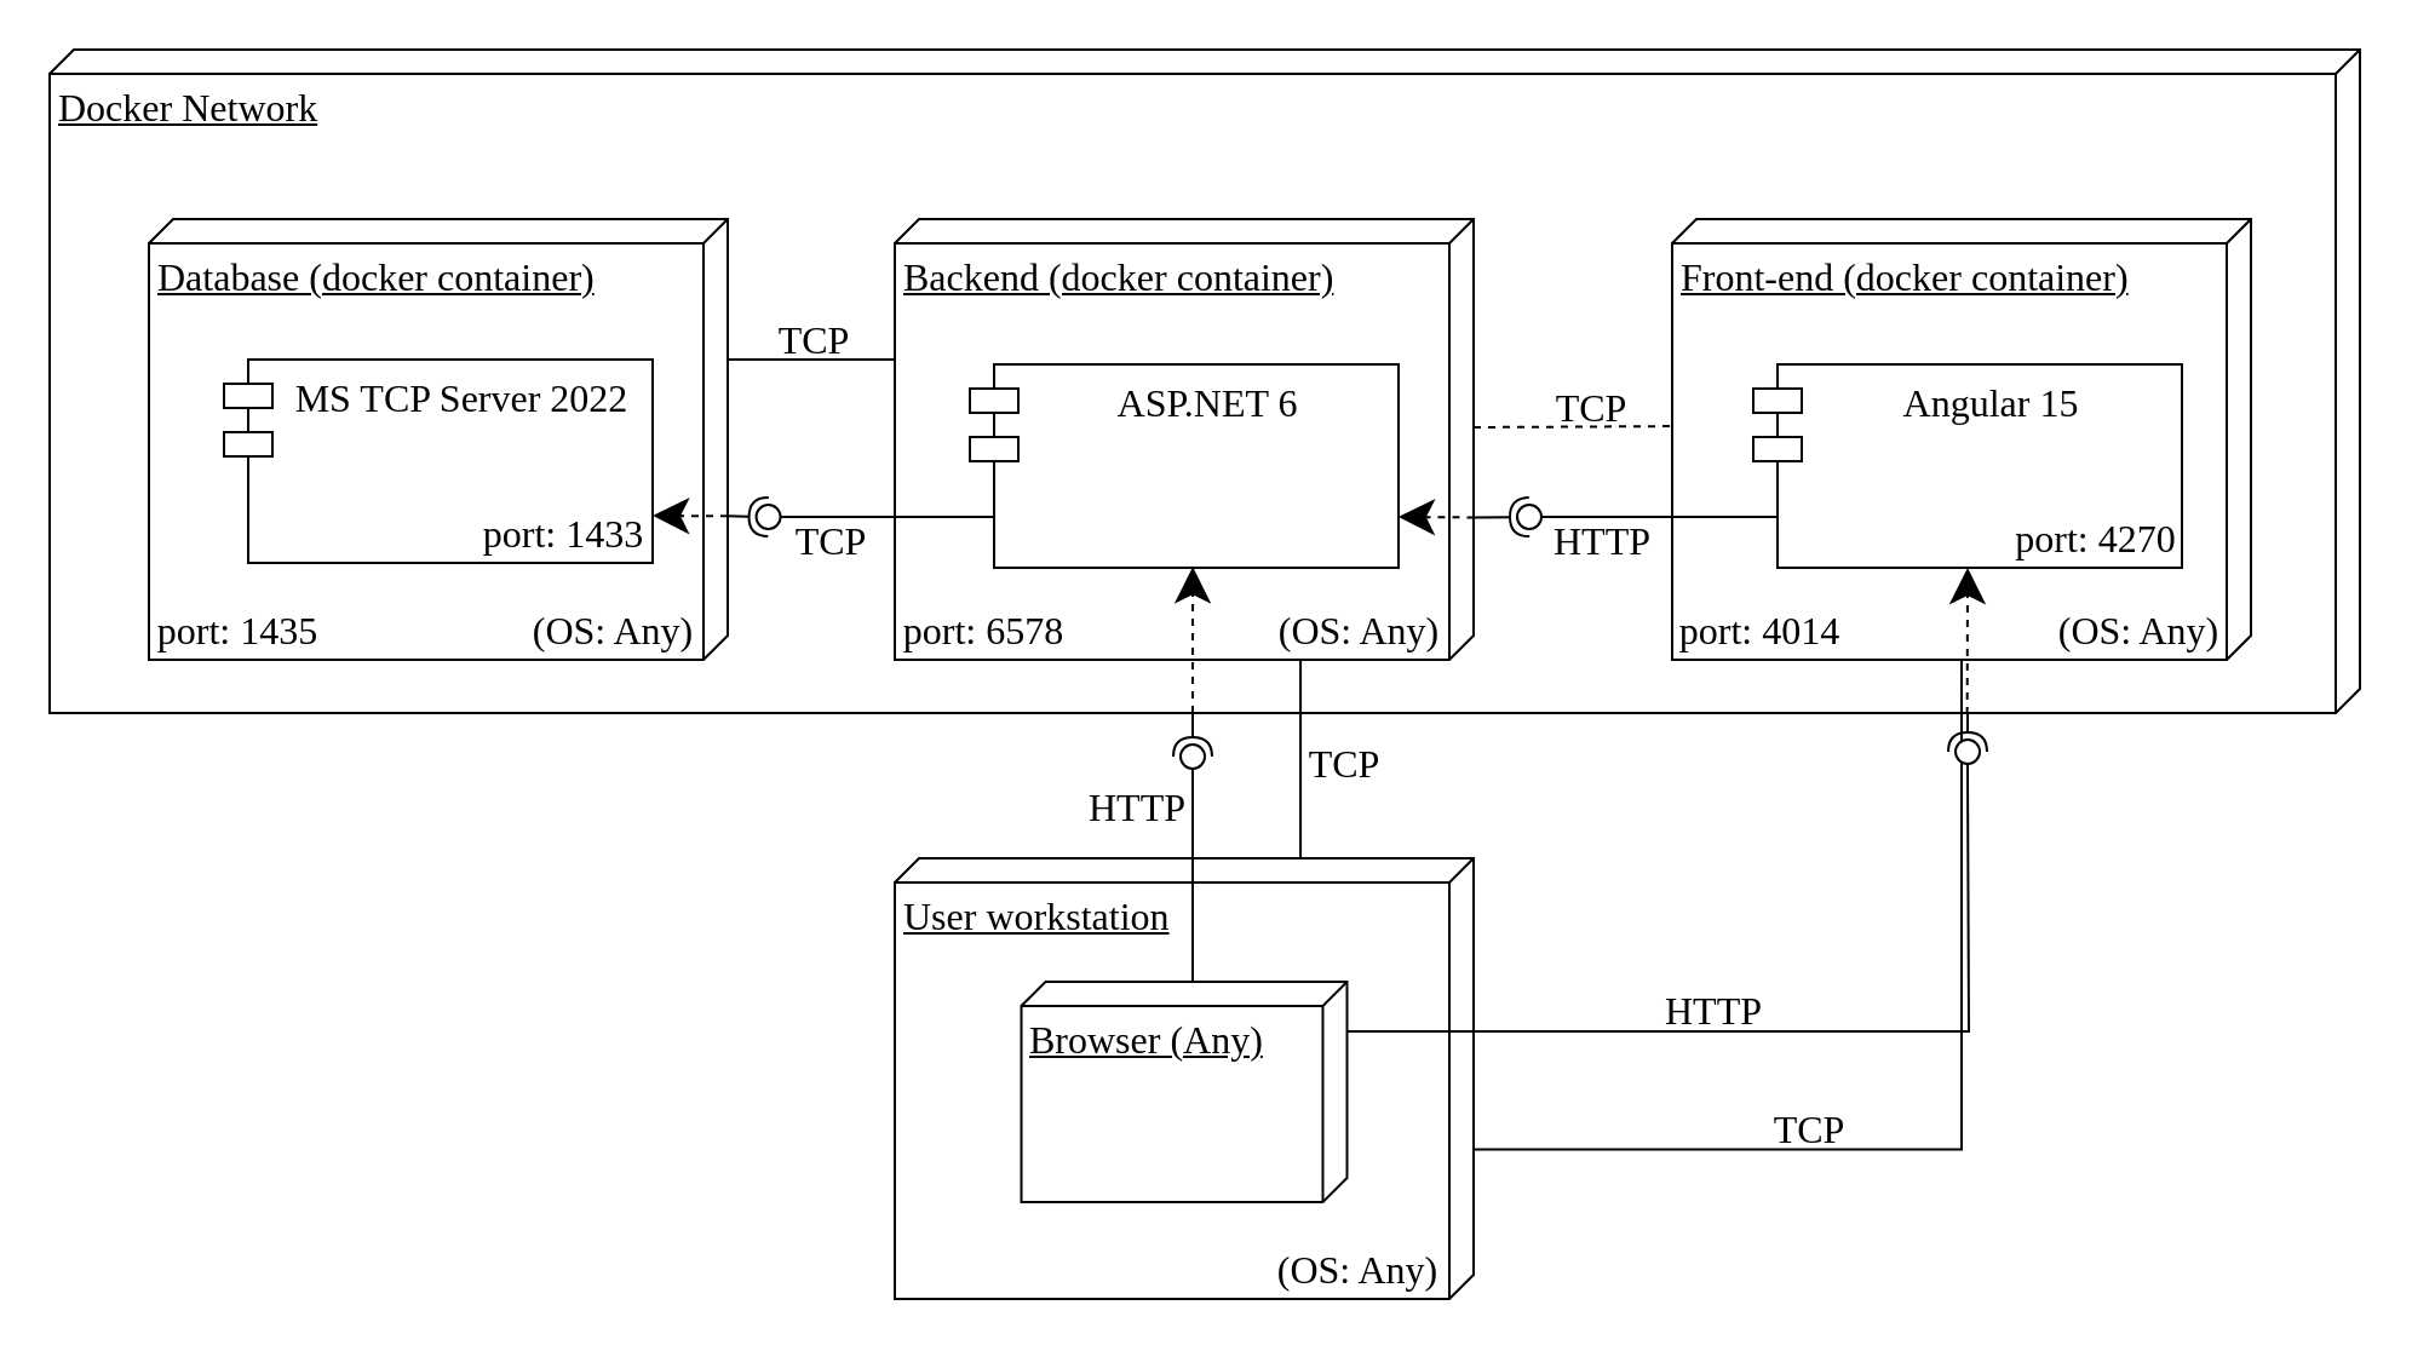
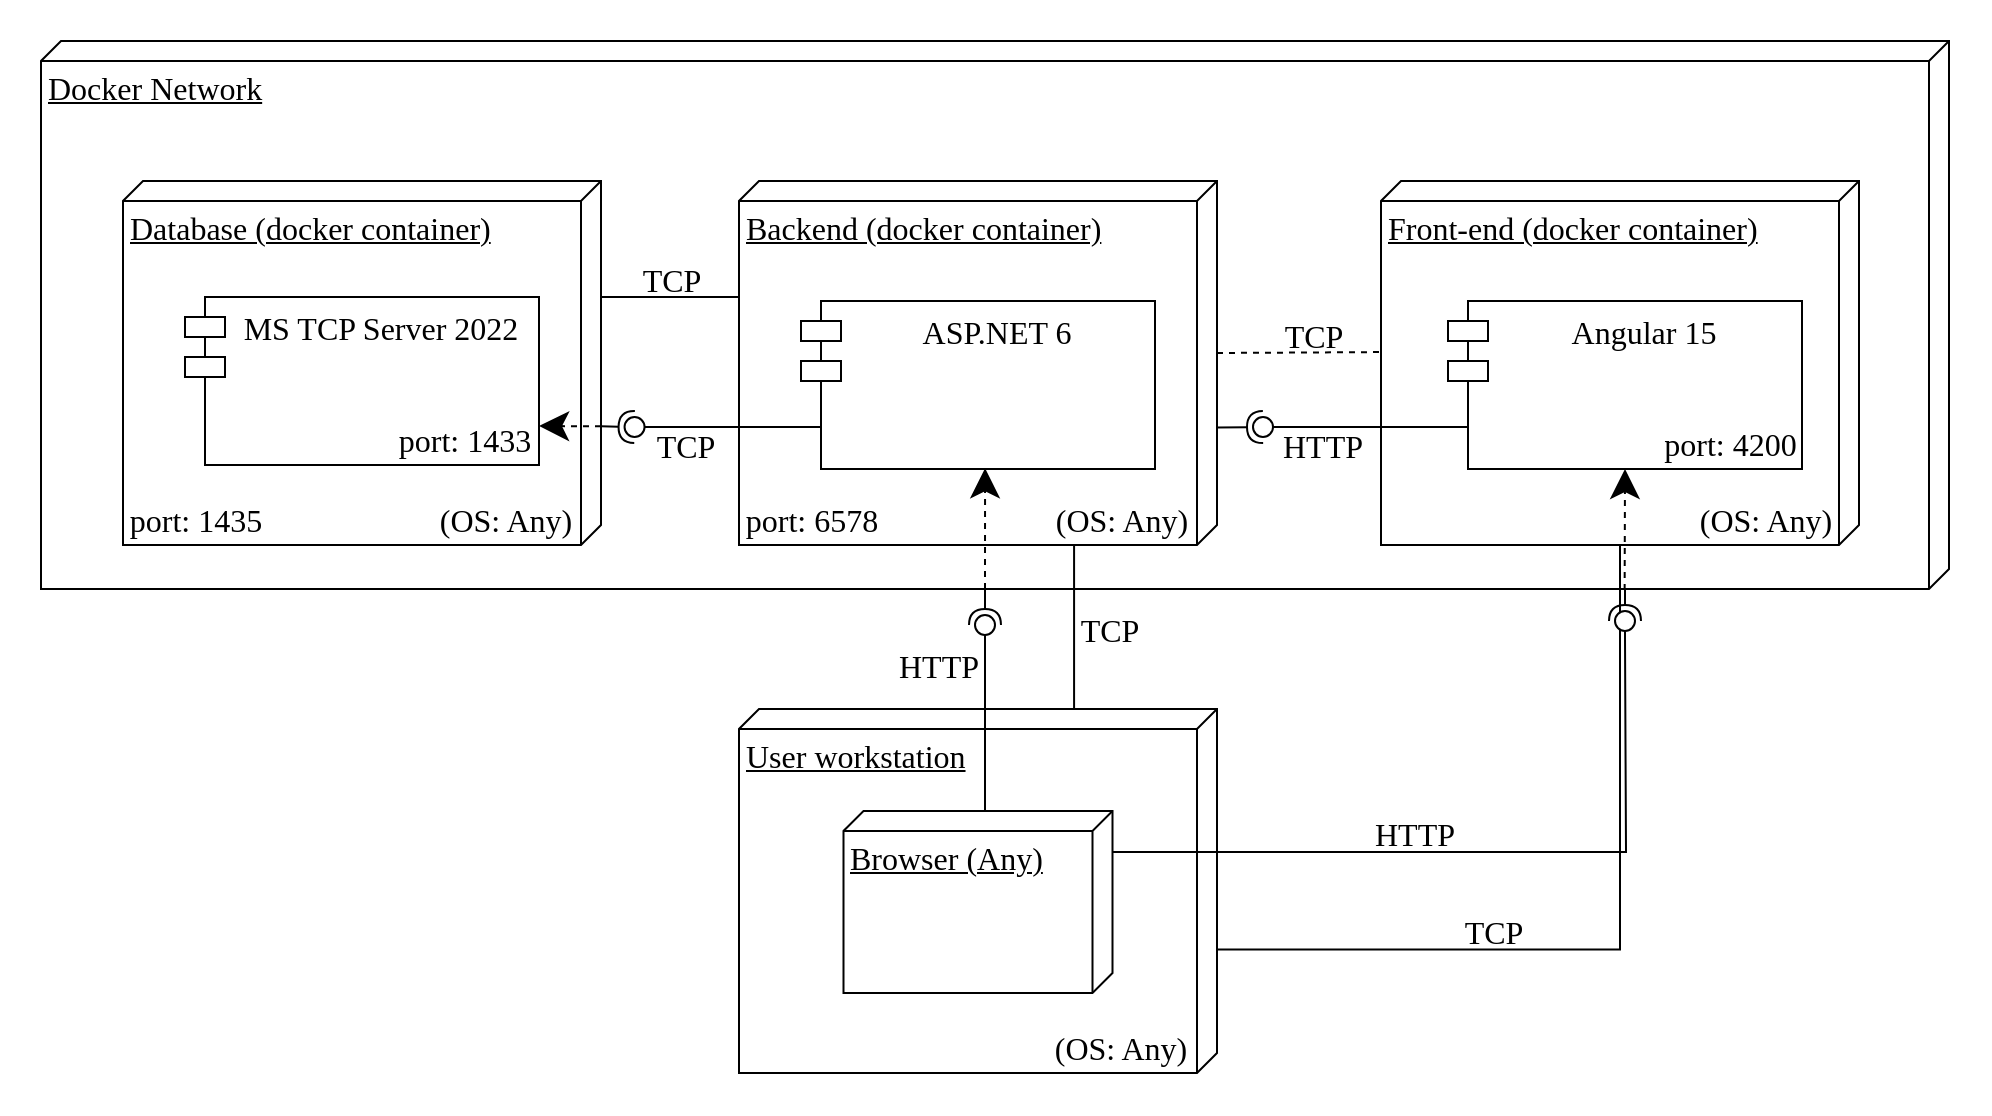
- <mxCell id="41" value="" style="endArrow=classic;dashed=1;endFill=1;endSize=12;html=1;rounded=0;exitX=0.677;exitY=-0.001;exitDx=0;exitDy=0;exitPerimeter=0;entryX=1;entryY=0.75;entryDx=0;entryDy=0;" parent="1" source="5" target="6" edge="1"><mxGeometry width="160" relative="1" as="geometry"><mxPoint x="573" y="215" as="sourcePoint" /><mxPoint x="572" y="155" as="targetPoint" /></mxGeometry></mxCell>
- <mxCell id="14" value="port: 4270" style="text;align=center;fontStyle=0;verticalAlign=middle;spacingLeft=3;spacingRight=3;strokeColor=none;rotatable=0;points=[[0,0.5],[1,0.5]];portConstraint=eastwest;fontFamily=Times New Roman;fontSize=16;" parent="1" vertex="1"><mxGeometry x="830" y="208" width="70.5" height="26" as="geometry" /></mxCell>
+ <mxCell id="14" value="port: 4200" style="text;align=center;fontStyle=0;verticalAlign=middle;spacingLeft=3;spacingRight=3;strokeColor=none;rotatable=0;points=[[0,0.5],[1,0.5]];portConstraint=eastwest;fontFamily=Times New Roman;fontSize=16;" parent="1" vertex="1"><mxGeometry x="830" y="208" width="70.5" height="26" as="geometry" /></mxCell>
- <mxCell id="12" value="port: 4014" style="text;align=center;fontStyle=0;verticalAlign=middle;spacingLeft=3;spacingRight=3;strokeColor=none;rotatable=0;points=[[0,0.5],[1,0.5]];portConstraint=eastwest;fontFamily=Times New Roman;fontSize=16;" parent="1" vertex="1"><mxGeometry x="690" y="246" width="73" height="26" as="geometry" /></mxCell>
